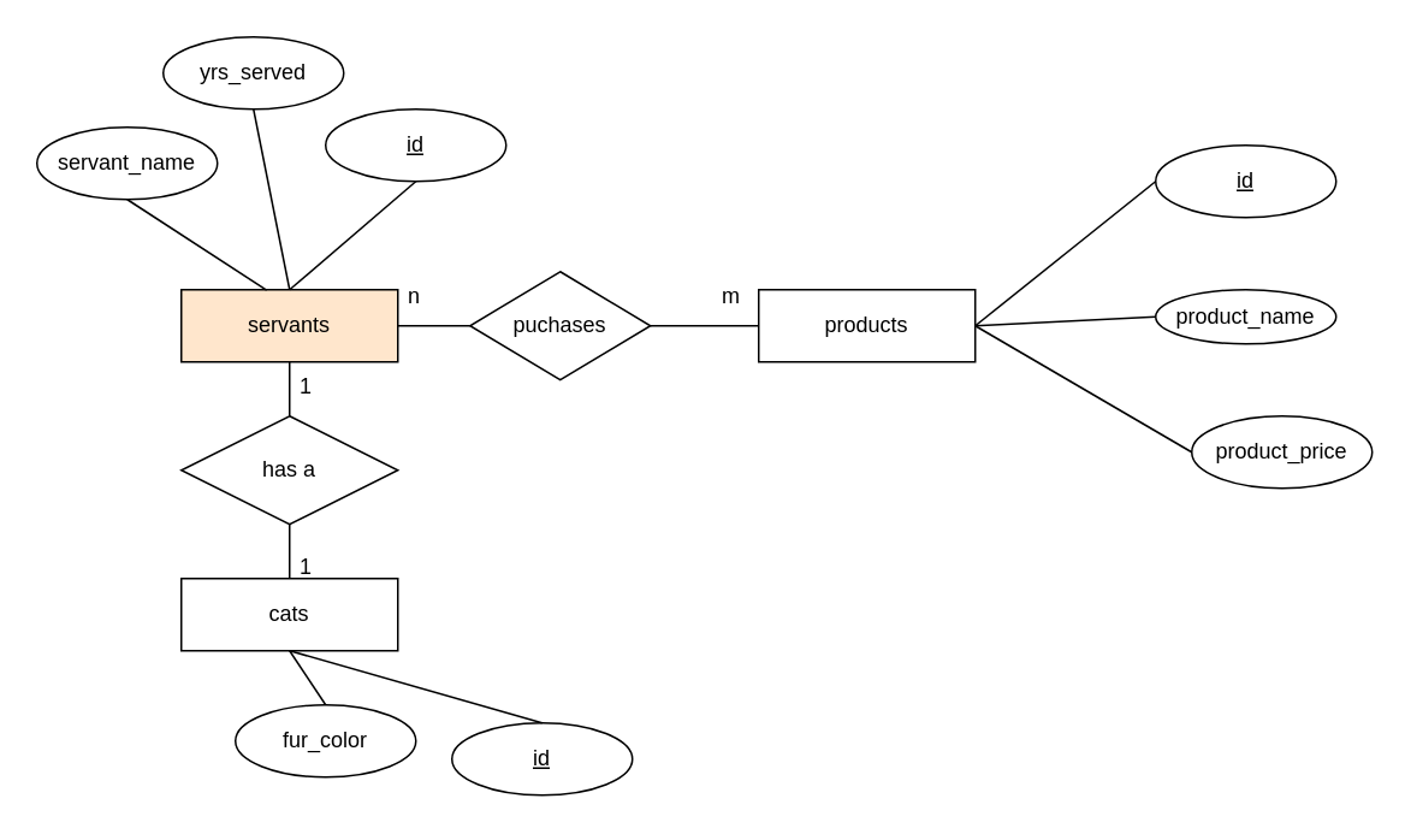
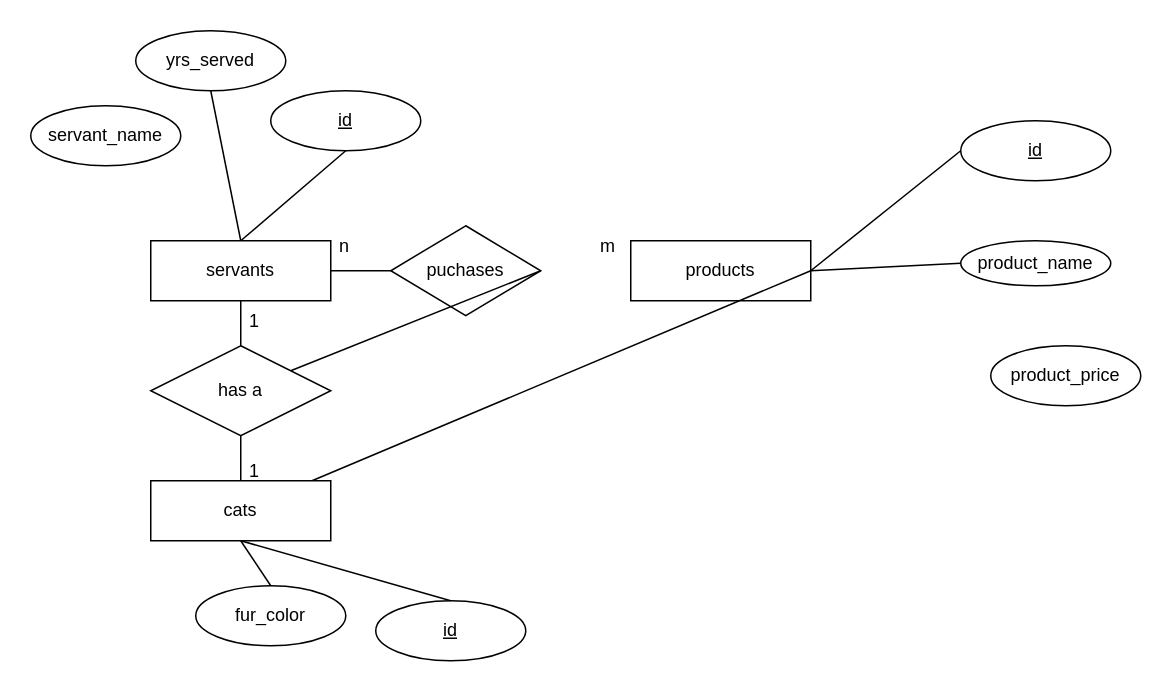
- <mxCell id="6" value="" style="endArrow=none;html=1;rounded=0;entryX=0.5;entryY=1;entryDx=0;entryDy=0;exitX=0.394;exitY=0.007;exitDx=0;exitDy=0;exitPerimeter=0;" edge="1" parent="1" source="2" target="4"><mxGeometry relative="1" as="geometry"><mxPoint x="100" y="190" as="sourcePoint" /><mxPoint x="380" y="170" as="targetPoint" /></mxGeometry></mxCell>
- <mxCell id="2" value="servants" style="whiteSpace=wrap;html=1;align=center;fillColor=#ffe6cc;" vertex="1" parent="1"><mxGeometry x="100" y="160" width="120" height="40" as="geometry" /></mxCell>
+ <mxCell id="2" value="servants" style="whiteSpace=wrap;html=1;align=center;" vertex="1" parent="1"><mxGeometry x="100" y="160" width="120" height="40" as="geometry" /></mxCell>
- <mxCell id="17" value="" style="endArrow=none;html=1;rounded=0;exitX=1;exitY=0.5;exitDx=0;exitDy=0;entryX=0;entryY=0.5;entryDx=0;entryDy=0;" edge="1" parent="1" source="15" target="8"><mxGeometry relative="1" as="geometry"><mxPoint x="230" y="170" as="sourcePoint" /><mxPoint x="270" y="170" as="targetPoint" /></mxGeometry></mxCell>
+ <mxCell id="17" value="" style="endArrow=none;html=1;rounded=0;exitX=1;exitY=0.5;exitDx=0;exitDy=0;" edge="1" parent="1" source="15" target="27"><mxGeometry relative="1" as="geometry"><mxPoint x="230" y="170" as="sourcePoint" /><mxPoint x="270" y="170" as="targetPoint" /></mxGeometry></mxCell>
- <mxCell id="12" value="" style="endArrow=none;html=1;rounded=0;entryX=0;entryY=0.5;entryDx=0;entryDy=0;exitX=1;exitY=0.5;exitDx=0;exitDy=0;" edge="1" parent="1" source="8" target="10"><mxGeometry relative="1" as="geometry"><mxPoint x="610" y="240" as="sourcePoint" /><mxPoint x="680" y="170" as="targetPoint" /></mxGeometry></mxCell>
+ <mxCell id="12" value="" style="endArrow=none;html=1;rounded=0;exitX=1;exitY=0.5;exitDx=0;exitDy=0;" edge="1" parent="1" source="8" target="21"><mxGeometry relative="1" as="geometry"><mxPoint x="610" y="240" as="sourcePoint" /><mxPoint x="680" y="170" as="targetPoint" /></mxGeometry></mxCell>
